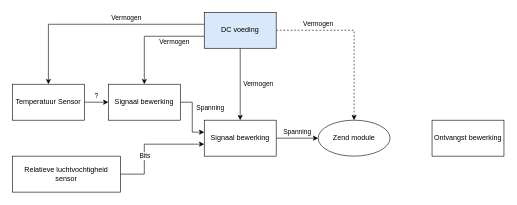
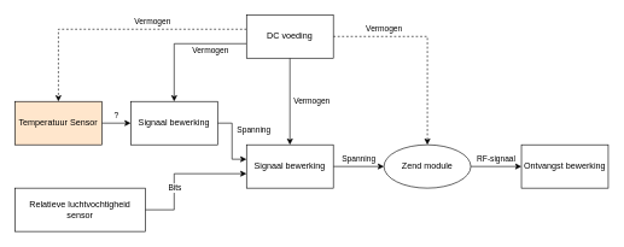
- <mxCell id="16" value="Vermogen" style="edgeStyle=orthogonalEdgeStyle;rounded=0;orthogonalLoop=1;jettySize=auto;html=1;" parent="1" source="17" target="3" edge="1"><mxGeometry x="-0.278" y="-10" relative="1" as="geometry"><Array as="points"><mxPoint x="80" y="40" /></Array><mxPoint as="offset" /></mxGeometry></mxCell>
+ <mxCell id="16" value="Vermogen" style="edgeStyle=orthogonalEdgeStyle;rounded=0;orthogonalLoop=1;jettySize=auto;html=1;dashed=1;" parent="1" source="17" target="3" edge="1"><mxGeometry x="-0.278" y="-10" relative="1" as="geometry"><Array as="points"><mxPoint x="80" y="40" /></Array><mxPoint as="offset" /></mxGeometry></mxCell>
- <mxCell id="17" value="DC voeding" style="rounded=0;whiteSpace=wrap;html=1;fillColor=#dae8fc;" parent="1" vertex="1"><mxGeometry x="340" y="20" width="120" height="60" as="geometry" /></mxCell>
+ <mxCell id="17" value="DC voeding" style="rounded=0;whiteSpace=wrap;html=1;" parent="1" vertex="1"><mxGeometry x="340" y="20" width="120" height="60" as="geometry" /></mxCell>
- <mxCell id="3" value="Temperatuur Sensor" style="rounded=0;whiteSpace=wrap;html=1;" parent="1" vertex="1"><mxGeometry x="20" y="140" width="120" height="60" as="geometry" /></mxCell>
+ <mxCell id="3" value="Temperatuur Sensor" style="rounded=0;whiteSpace=wrap;html=1;fillColor=#ffe6cc;" parent="1" vertex="1"><mxGeometry x="20" y="140" width="120" height="60" as="geometry" /></mxCell>
+ <mxCell id="10" value="RF-signaal" style="edgeStyle=orthogonalEdgeStyle;rounded=0;orthogonalLoop=1;jettySize=auto;html=1;" parent="1" source="11" target="12" edge="1"><mxGeometry y="10" relative="1" as="geometry"><mxPoint as="offset" /></mxGeometry></mxCell>
